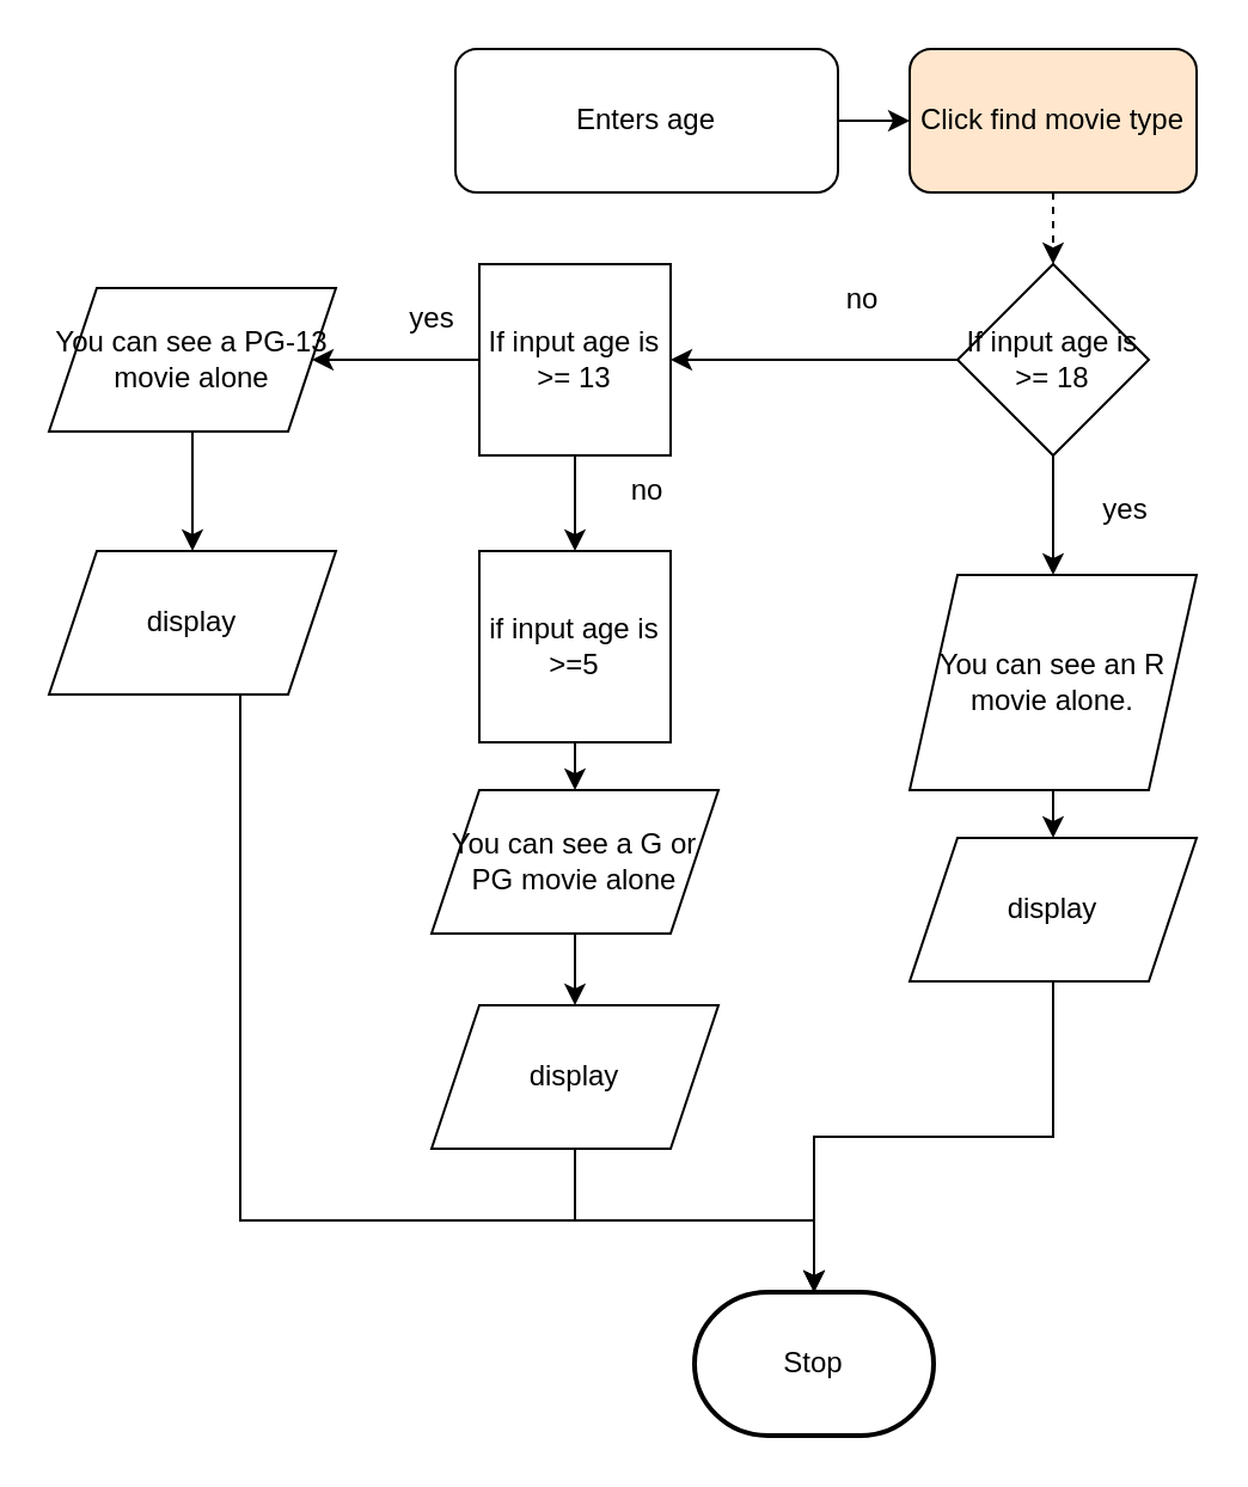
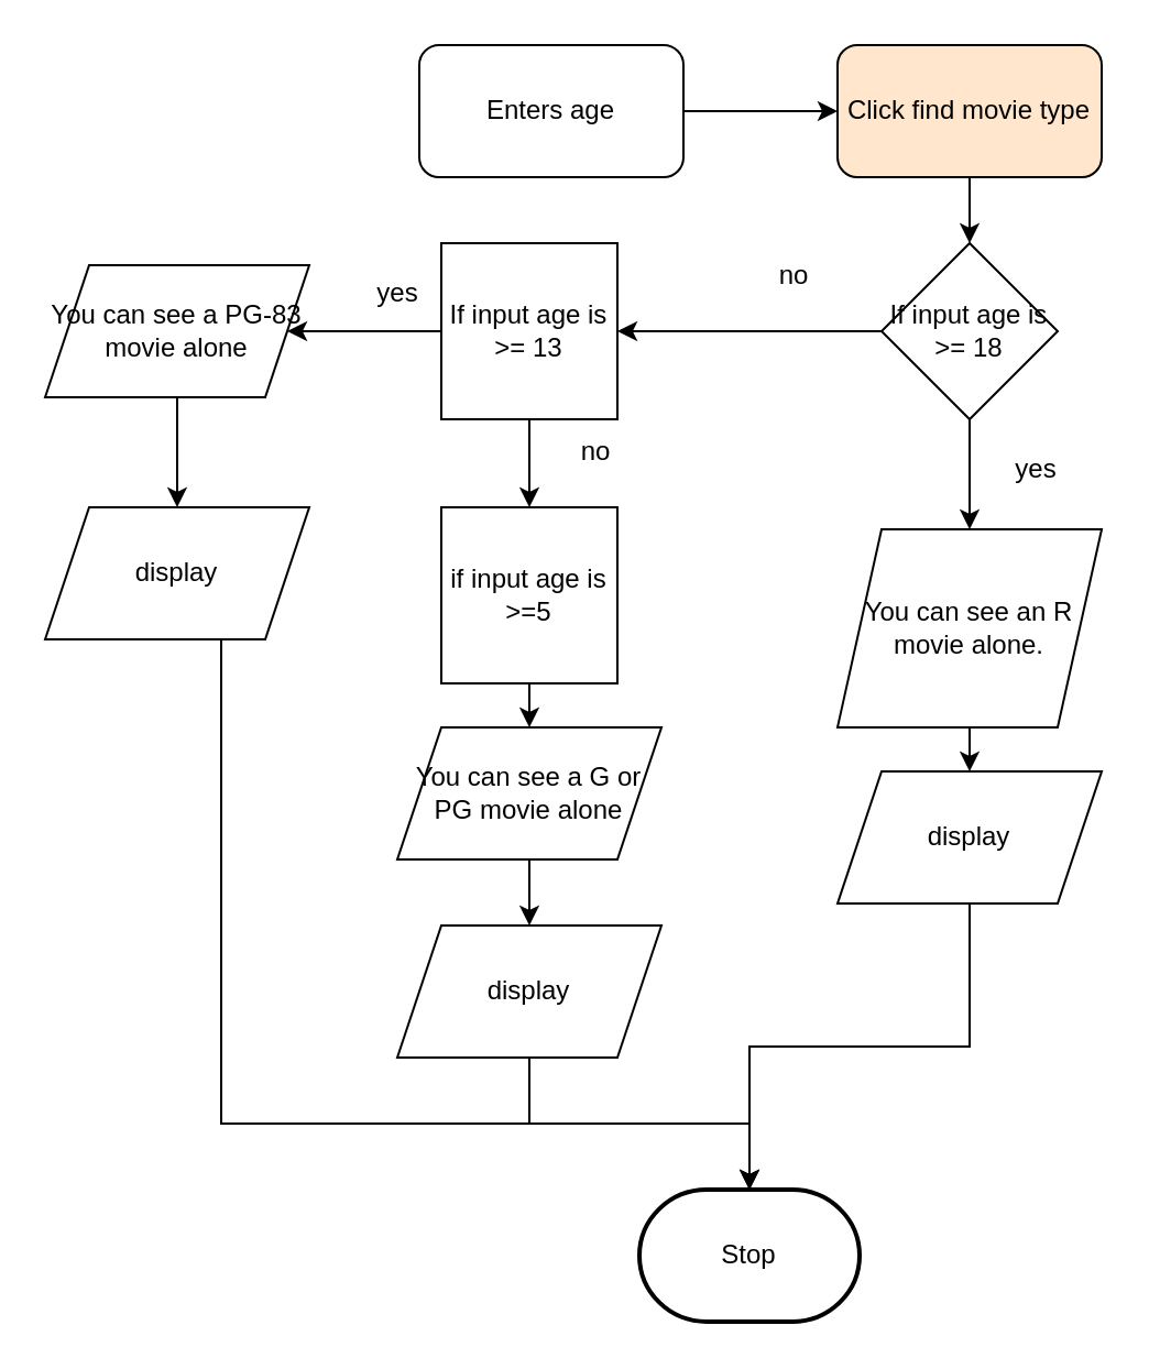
- <mxCell id="4" value="Enters age" style="whiteSpace=wrap;html=1;rounded=1;" vertex="1" parent="1"><mxGeometry x="190" y="20" width="160" height="60" as="geometry" /></mxCell>
+ <mxCell id="4" value="Enters age" style="whiteSpace=wrap;html=1;rounded=1;" vertex="1" parent="1"><mxGeometry x="190" y="20" width="120" height="60" as="geometry" /></mxCell>
- <mxCell id="5" value="" style="edgeStyle=none;html=1;dashed=1;" edge="1" parent="1" source="6" target="12"><mxGeometry relative="1" as="geometry" /></mxCell>
+ <mxCell id="5" value="" style="edgeStyle=none;html=1;" edge="1" parent="1" source="6" target="12"><mxGeometry relative="1" as="geometry" /></mxCell>
- <mxCell id="18" value="You can see a PG-13 movie alone" style="shape=parallelogram;perimeter=parallelogramPerimeter;whiteSpace=wrap;html=1;fixedSize=1;" vertex="1" parent="1"><mxGeometry x="20" y="120" width="120" height="60" as="geometry" /></mxCell>
+ <mxCell id="18" value="You can see a PG-83 movie alone" style="shape=parallelogram;perimeter=parallelogramPerimeter;whiteSpace=wrap;html=1;fixedSize=1;" vertex="1" parent="1"><mxGeometry x="20" y="120" width="120" height="60" as="geometry" /></mxCell>
